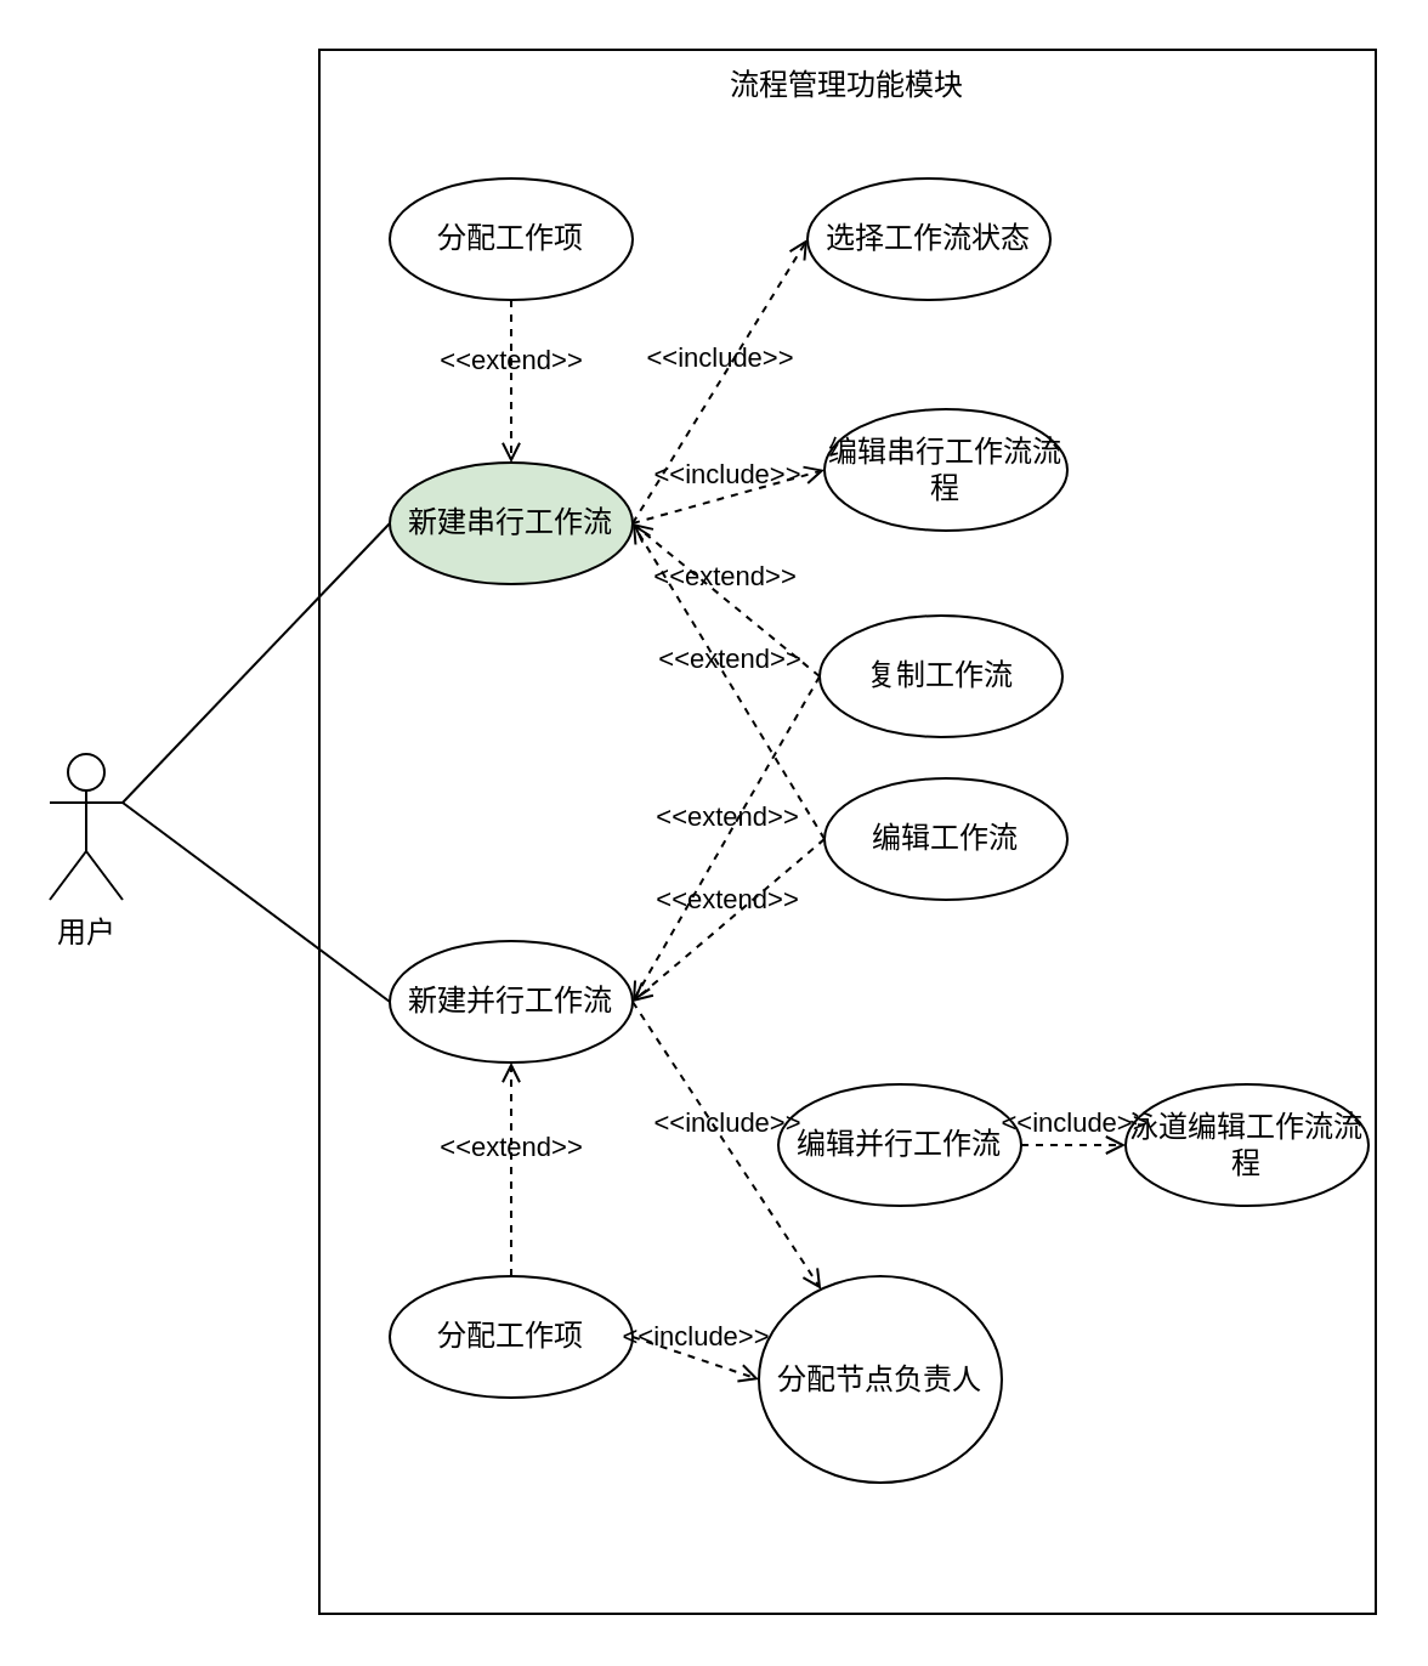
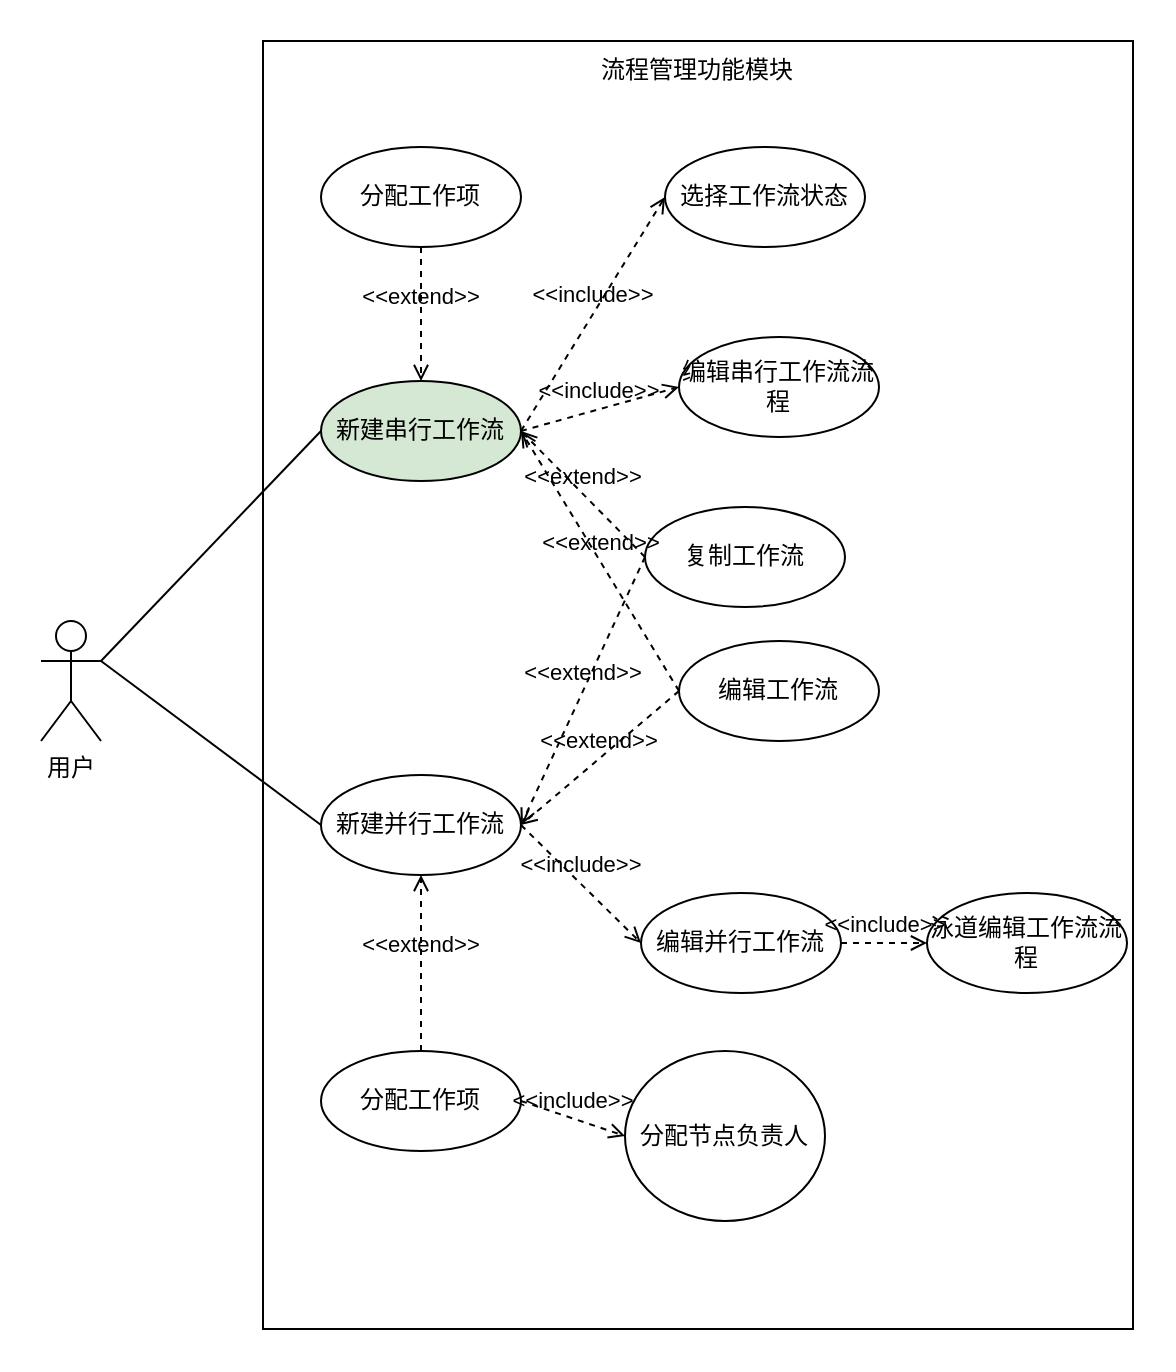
- <mxCell id="7" value="复制工作流" style="ellipse;whiteSpace=wrap;html=1;" vertex="1" parent="1"><mxGeometry x="337" y="253" width="100" height="50" as="geometry" /></mxCell>
+ <mxCell id="7" value="复制工作流" style="ellipse;whiteSpace=wrap;html=1;" vertex="1" parent="1"><mxGeometry x="322" y="253" width="100" height="50" as="geometry" /></mxCell>
- <mxCell id="22" value="&amp;lt;&amp;lt;include&amp;gt;&amp;gt;" style="html=1;verticalAlign=bottom;labelBackgroundColor=none;endArrow=open;endFill=0;dashed=1;rounded=0;exitX=1;exitY=0.5;exitDx=0;exitDy=0;" edge="1" parent="1" source="9" target="13"><mxGeometry width="160" relative="1" as="geometry"><mxPoint x="270" y="225" as="sourcePoint" /><mxPoint x="342" y="108" as="targetPoint" /></mxGeometry></mxCell>
+ <mxCell id="22" value="&amp;lt;&amp;lt;include&amp;gt;&amp;gt;" style="html=1;verticalAlign=bottom;labelBackgroundColor=none;endArrow=open;endFill=0;dashed=1;rounded=0;entryX=0;entryY=0.5;entryDx=0;entryDy=0;exitX=1;exitY=0.5;exitDx=0;exitDy=0;" edge="1" parent="1" source="9" target="8"><mxGeometry width="160" relative="1" as="geometry"><mxPoint x="270" y="225" as="sourcePoint" /><mxPoint x="342" y="108" as="targetPoint" /></mxGeometry></mxCell>
